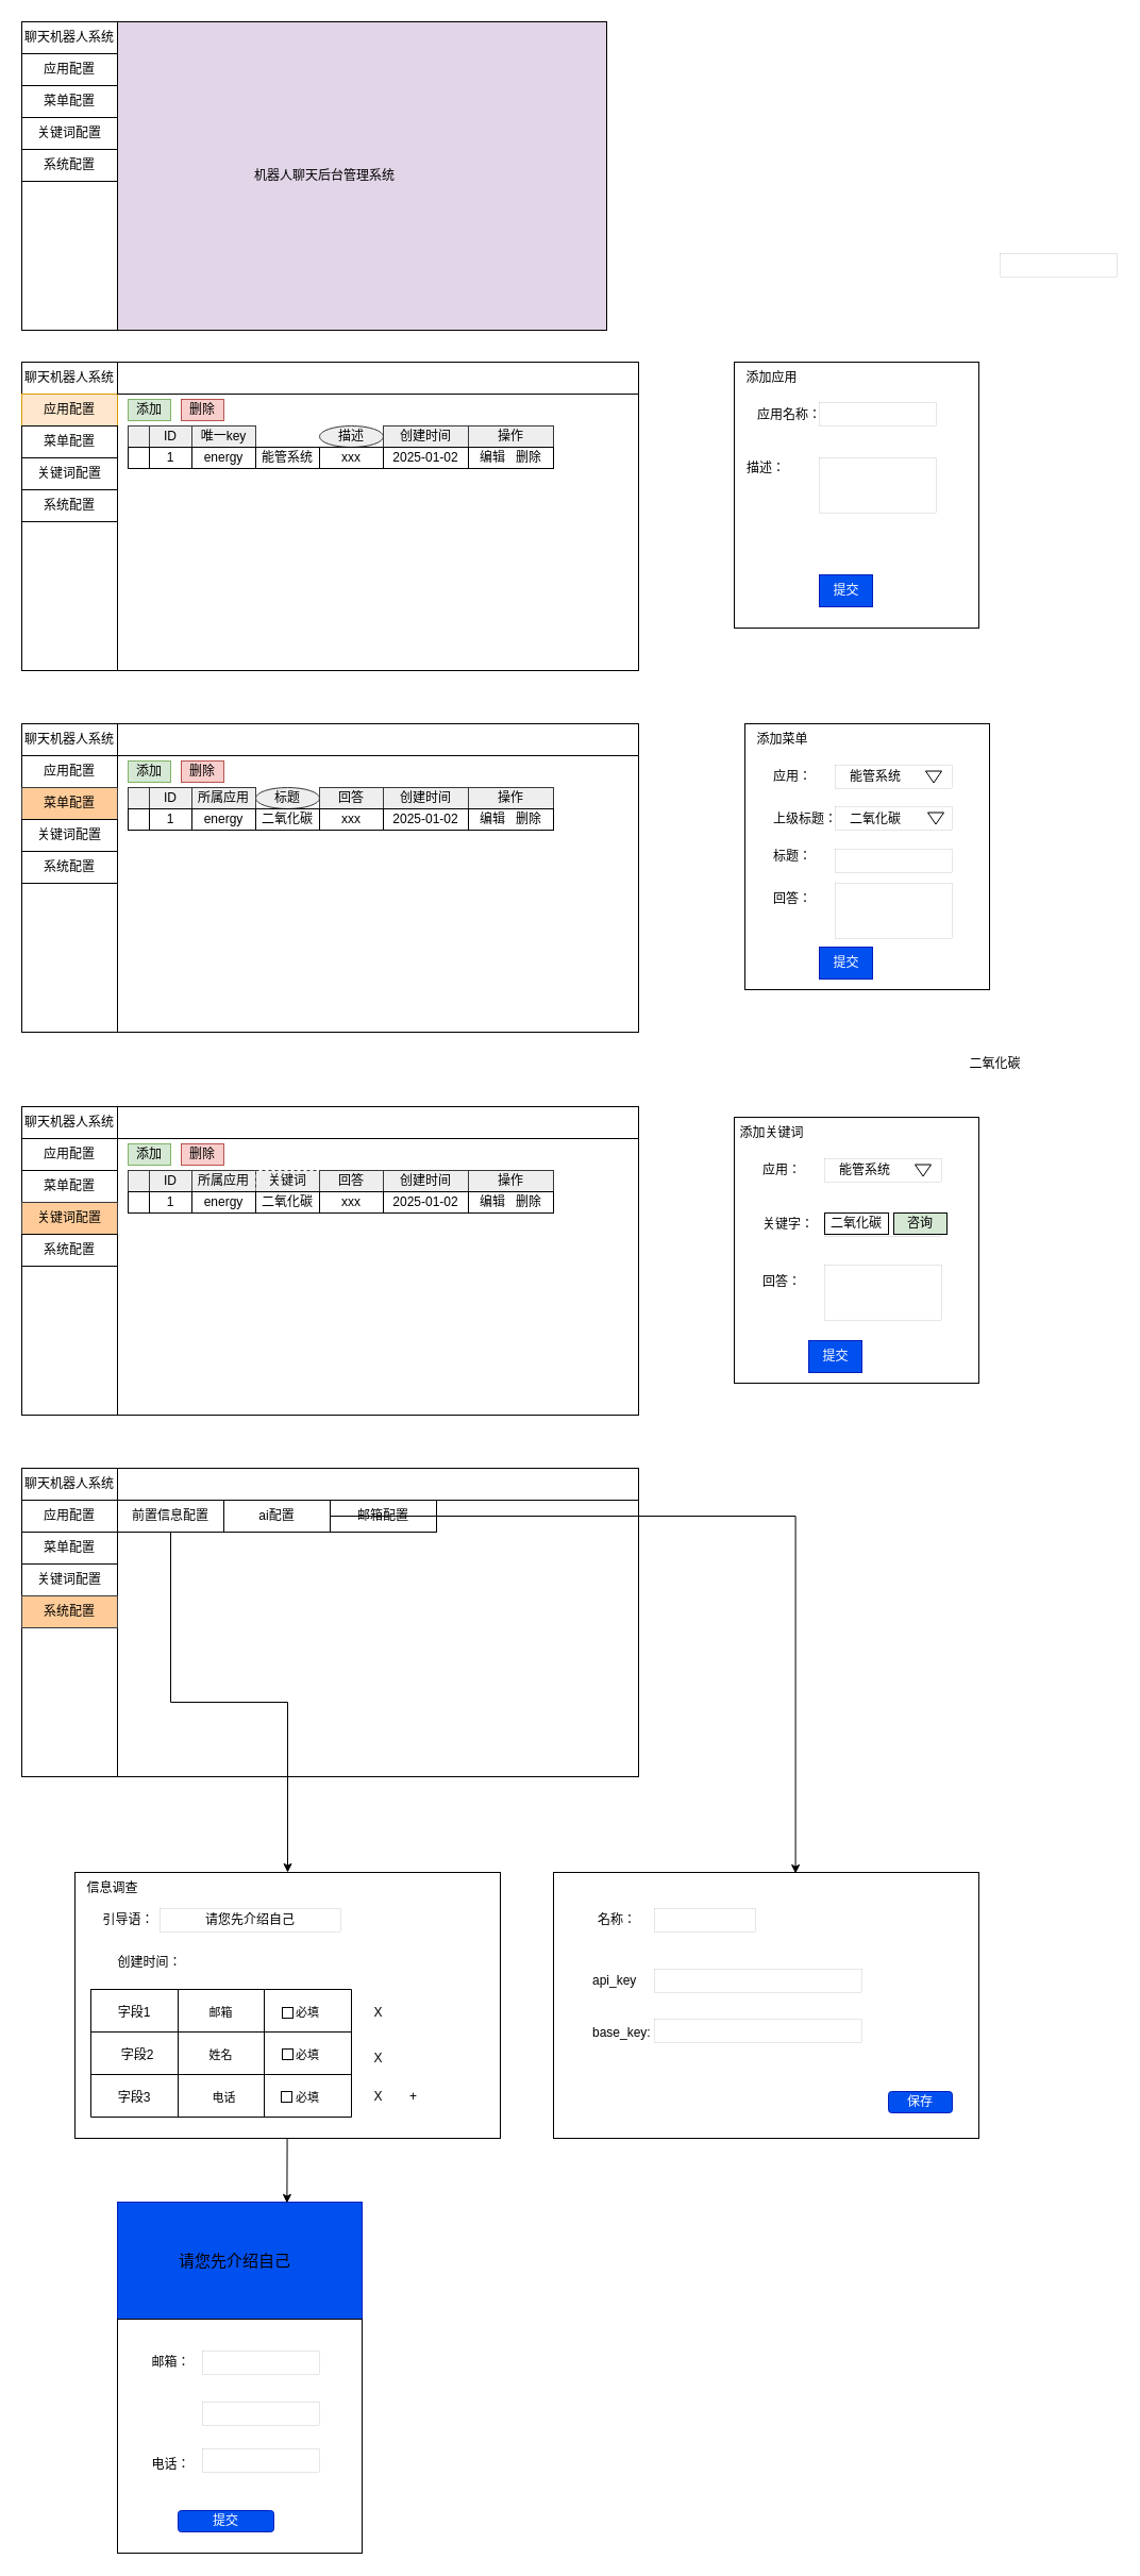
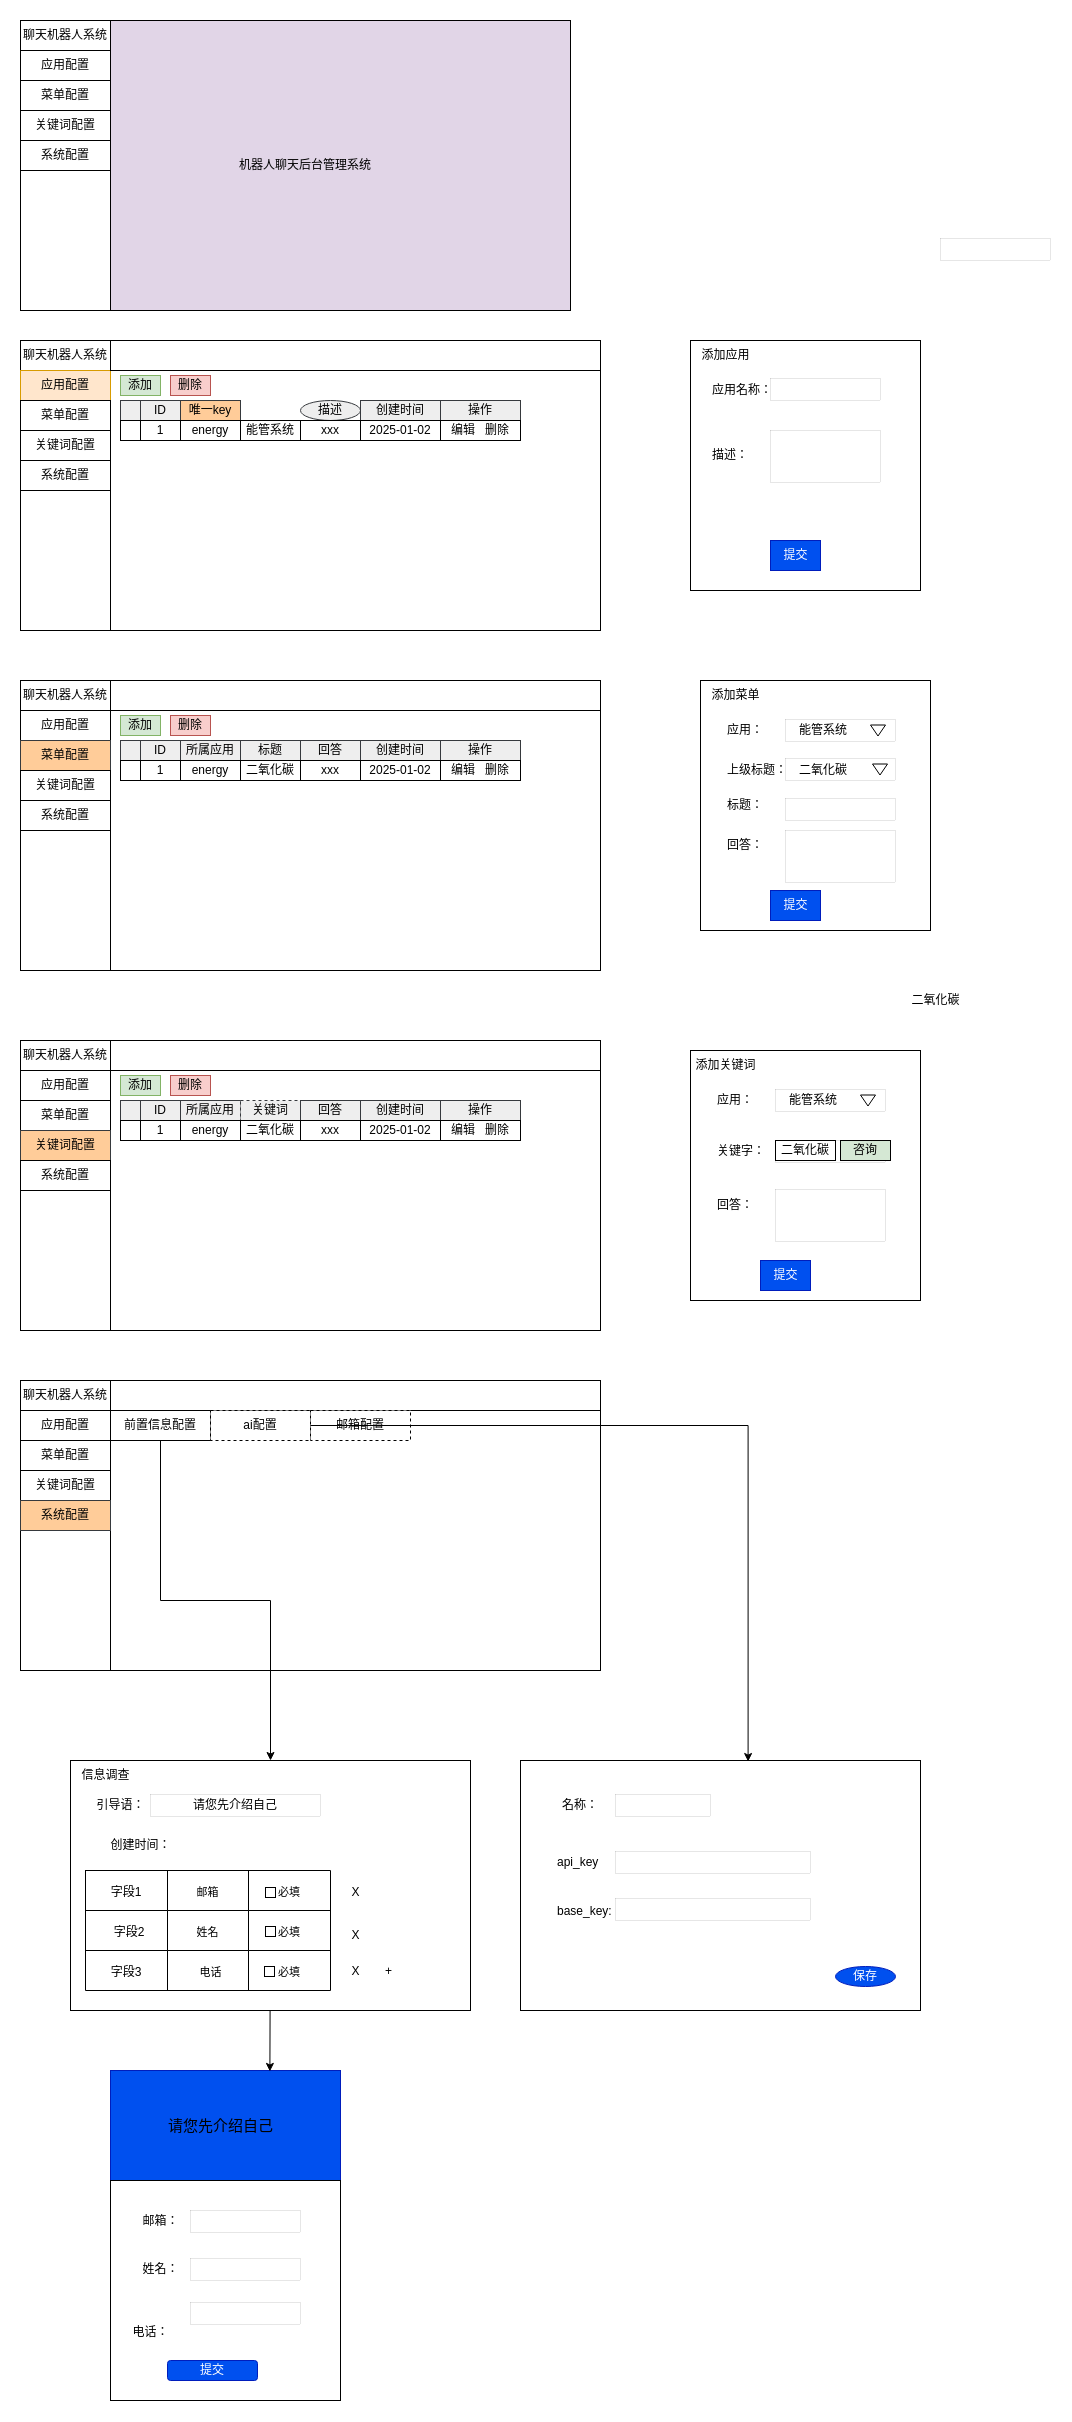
- <mxCell id="20" value="唯一key" style="rounded=0;whiteSpace=wrap;html=1;fillColor=#eeeeee;strokeColor=#36393d;" vertex="1" parent="1"><mxGeometry x="180" y="400" width="60" height="20" as="geometry" /></mxCell>
+ <mxCell id="20" value="唯一key" style="rounded=0;whiteSpace=wrap;html=1;fillColor=#ffcc99;strokeColor=#36393d;" vertex="1" parent="1"><mxGeometry x="180" y="400" width="60" height="20" as="geometry" /></mxCell>
- <mxCell id="36" value="描述：" style="text;html=1;align=left;verticalAlign=middle;resizable=0;points=[];autosize=1;strokeColor=none;fillColor=none;" vertex="1" parent="1"><mxGeometry x="700" y="425" width="60" height="30" as="geometry" /></mxCell>
+ <mxCell id="36" value="描述：" style="text;html=1;align=left;verticalAlign=middle;resizable=0;points=[];autosize=1;strokeColor=none;fillColor=none;" vertex="1" parent="1"><mxGeometry x="710" y="440" width="60" height="30" as="geometry" /></mxCell>
- <mxCell id="52" value="标题" style="ellipse;whiteSpace=wrap;html=1;fillColor=#eeeeee;strokeColor=#36393d;" vertex="1" parent="1"><mxGeometry x="240" y="740" width="60" height="20" as="geometry" /></mxCell>
+ <mxCell id="52" value="标题" style="rounded=0;whiteSpace=wrap;html=1;fillColor=#eeeeee;strokeColor=#36393d;" vertex="1" parent="1"><mxGeometry x="240" y="740" width="60" height="20" as="geometry" /></mxCell>
- <mxCell id="124" value="ai配置" style="whiteSpace=wrap;html=1;" vertex="1" parent="1"><mxGeometry x="210" y="1410" width="100" height="30" as="geometry" /></mxCell>
+ <mxCell id="124" value="ai配置" style="whiteSpace=wrap;html=1;dashed=1;" vertex="1" parent="1"><mxGeometry x="210" y="1410" width="100" height="30" as="geometry" /></mxCell>
- <mxCell id="125" value="邮箱配置" style="whiteSpace=wrap;html=1;" vertex="1" parent="1"><mxGeometry x="310" y="1410" width="100" height="30" as="geometry" /></mxCell>
+ <mxCell id="125" value="邮箱配置" style="whiteSpace=wrap;html=1;dashed=1;" vertex="1" parent="1"><mxGeometry x="310" y="1410" width="100" height="30" as="geometry" /></mxCell>
- <mxCell id="174" value="保存" style="rounded=1;whiteSpace=wrap;html=1;fillColor=#0050ef;strokeColor=#001DBC;fontColor=#ffffff;" vertex="1" parent="1"><mxGeometry x="835" y="1966" width="60" height="20" as="geometry" /></mxCell>
+ <mxCell id="174" value="保存" style="ellipse;whiteSpace=wrap;html=1;fillColor=#0050ef;strokeColor=#001DBC;fontColor=#ffffff;" vertex="1" parent="1"><mxGeometry x="835" y="1966" width="60" height="20" as="geometry" /></mxCell>
+ <mxCell id="163" value="姓名：" style="text;html=1;align=center;verticalAlign=middle;resizable=0;points=[];autosize=1;strokeColor=none;fillColor=none;" vertex="1" parent="1"><mxGeometry x="130" y="2254" width="60" height="30" as="geometry" /></mxCell>
- <mxCell id="165" value="电话：" style="text;html=1;align=center;verticalAlign=middle;resizable=0;points=[];autosize=1;strokeColor=none;fillColor=none;" vertex="1" parent="1"><mxGeometry x="130" y="2302" width="60" height="30" as="geometry" /></mxCell>
+ <mxCell id="165" value="电话：" style="text;html=1;align=center;verticalAlign=middle;resizable=0;points=[];autosize=1;strokeColor=none;fillColor=none;" vertex="1" parent="1"><mxGeometry x="120" y="2317" width="60" height="30" as="geometry" /></mxCell>
